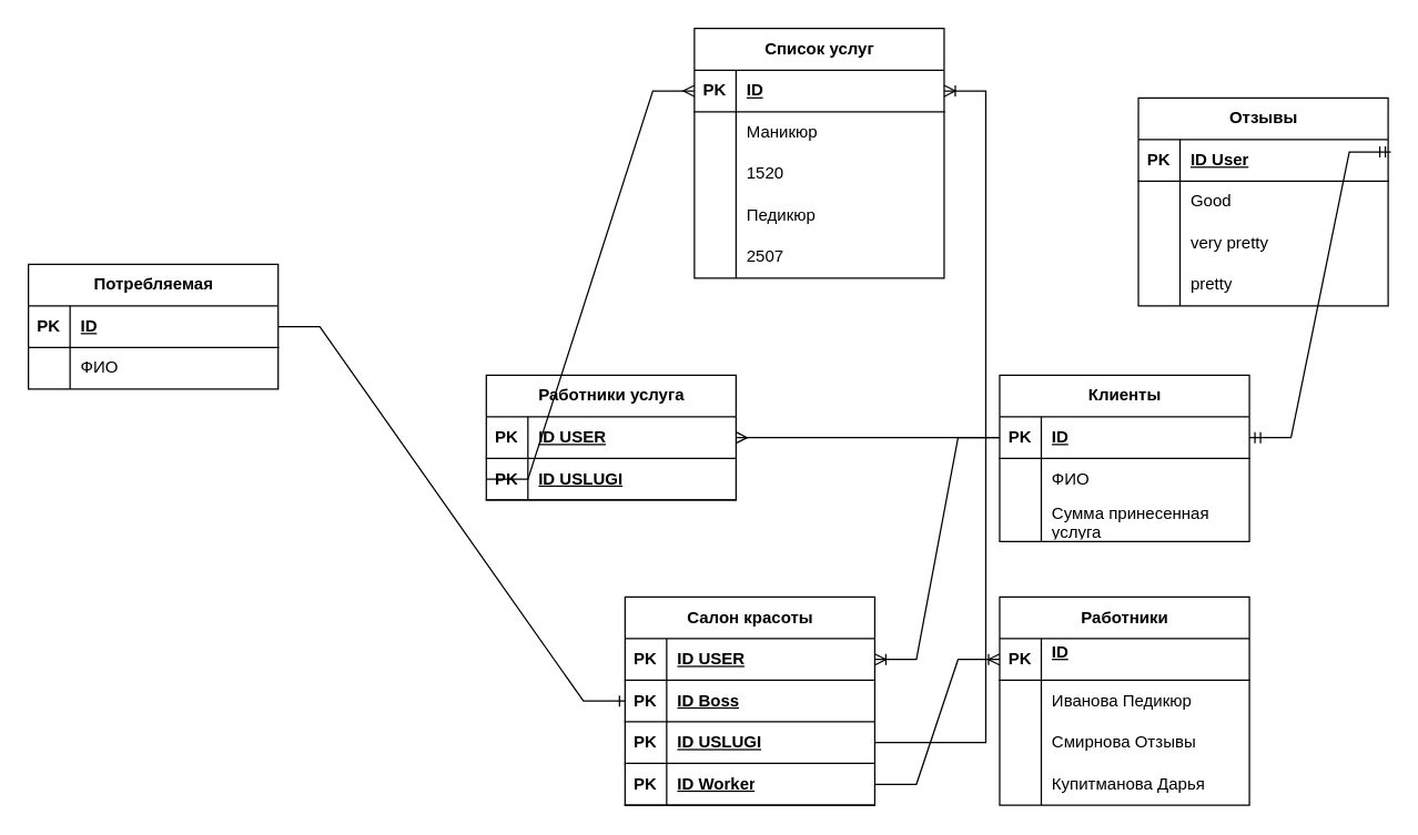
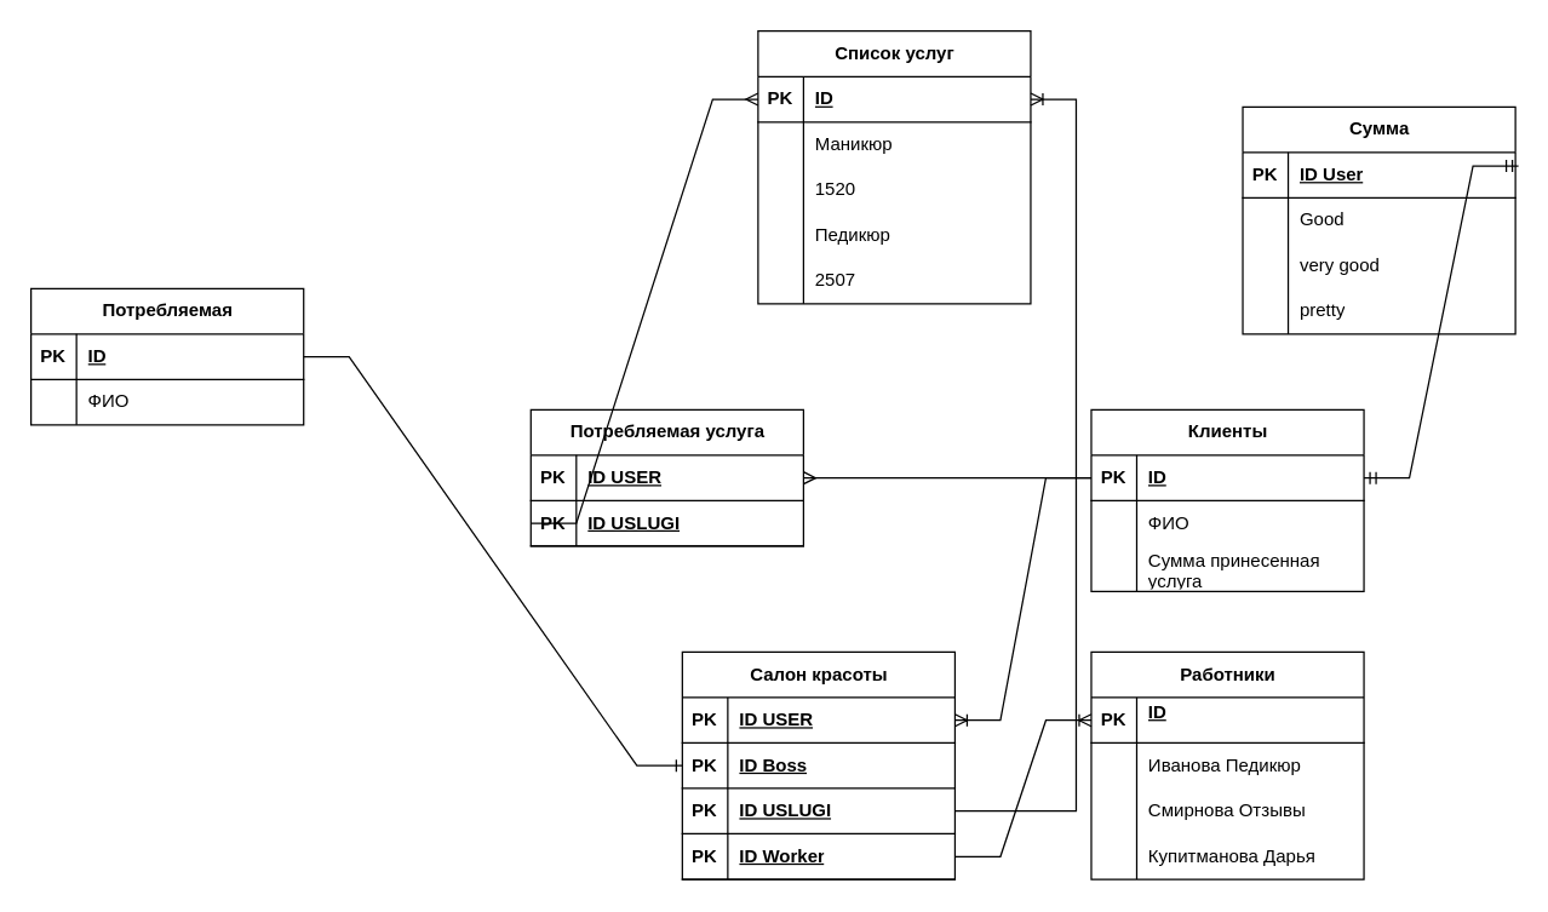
- <mxCell id="65" value="Отзывы" style="shape=table;startSize=30;container=1;collapsible=1;childLayout=tableLayout;fixedRows=1;rowLines=0;fontStyle=1;align=center;resizeLast=1;html=1;" vertex="1" parent="1"><mxGeometry x="820" y="70" width="180" height="150" as="geometry" /></mxCell>
+ <mxCell id="65" value="Сумма" style="shape=table;startSize=30;container=1;collapsible=1;childLayout=tableLayout;fixedRows=1;rowLines=0;fontStyle=1;align=center;resizeLast=1;html=1;" vertex="1" parent="1"><mxGeometry x="820" y="70" width="180" height="150" as="geometry" /></mxCell>
- <mxCell id="74" value="very pretty&amp;nbsp;" style="shape=partialRectangle;connectable=0;fillColor=none;top=0;left=0;bottom=0;right=0;align=left;spacingLeft=6;overflow=hidden;whiteSpace=wrap;html=1;" vertex="1" parent="72"><mxGeometry x="30" width="150" height="30" as="geometry"><mxRectangle width="150" height="30" as="alternateBounds" /></mxGeometry></mxCell>
+ <mxCell id="74" value="very good&amp;nbsp;" style="shape=partialRectangle;connectable=0;fillColor=none;top=0;left=0;bottom=0;right=0;align=left;spacingLeft=6;overflow=hidden;whiteSpace=wrap;html=1;" vertex="1" parent="72"><mxGeometry x="30" width="150" height="30" as="geometry"><mxRectangle width="150" height="30" as="alternateBounds" /></mxGeometry></mxCell>
- <mxCell id="79" value="Работники услуга" style="shape=table;startSize=30;container=1;collapsible=1;childLayout=tableLayout;fixedRows=1;rowLines=0;fontStyle=1;align=center;resizeLast=1;html=1;" vertex="1" parent="1"><mxGeometry x="350" y="270" width="180" height="90" as="geometry" /></mxCell>
+ <mxCell id="79" value="Потребляемая услуга" style="shape=table;startSize=30;container=1;collapsible=1;childLayout=tableLayout;fixedRows=1;rowLines=0;fontStyle=1;align=center;resizeLast=1;html=1;" vertex="1" parent="1"><mxGeometry x="350" y="270" width="180" height="90" as="geometry" /></mxCell>
